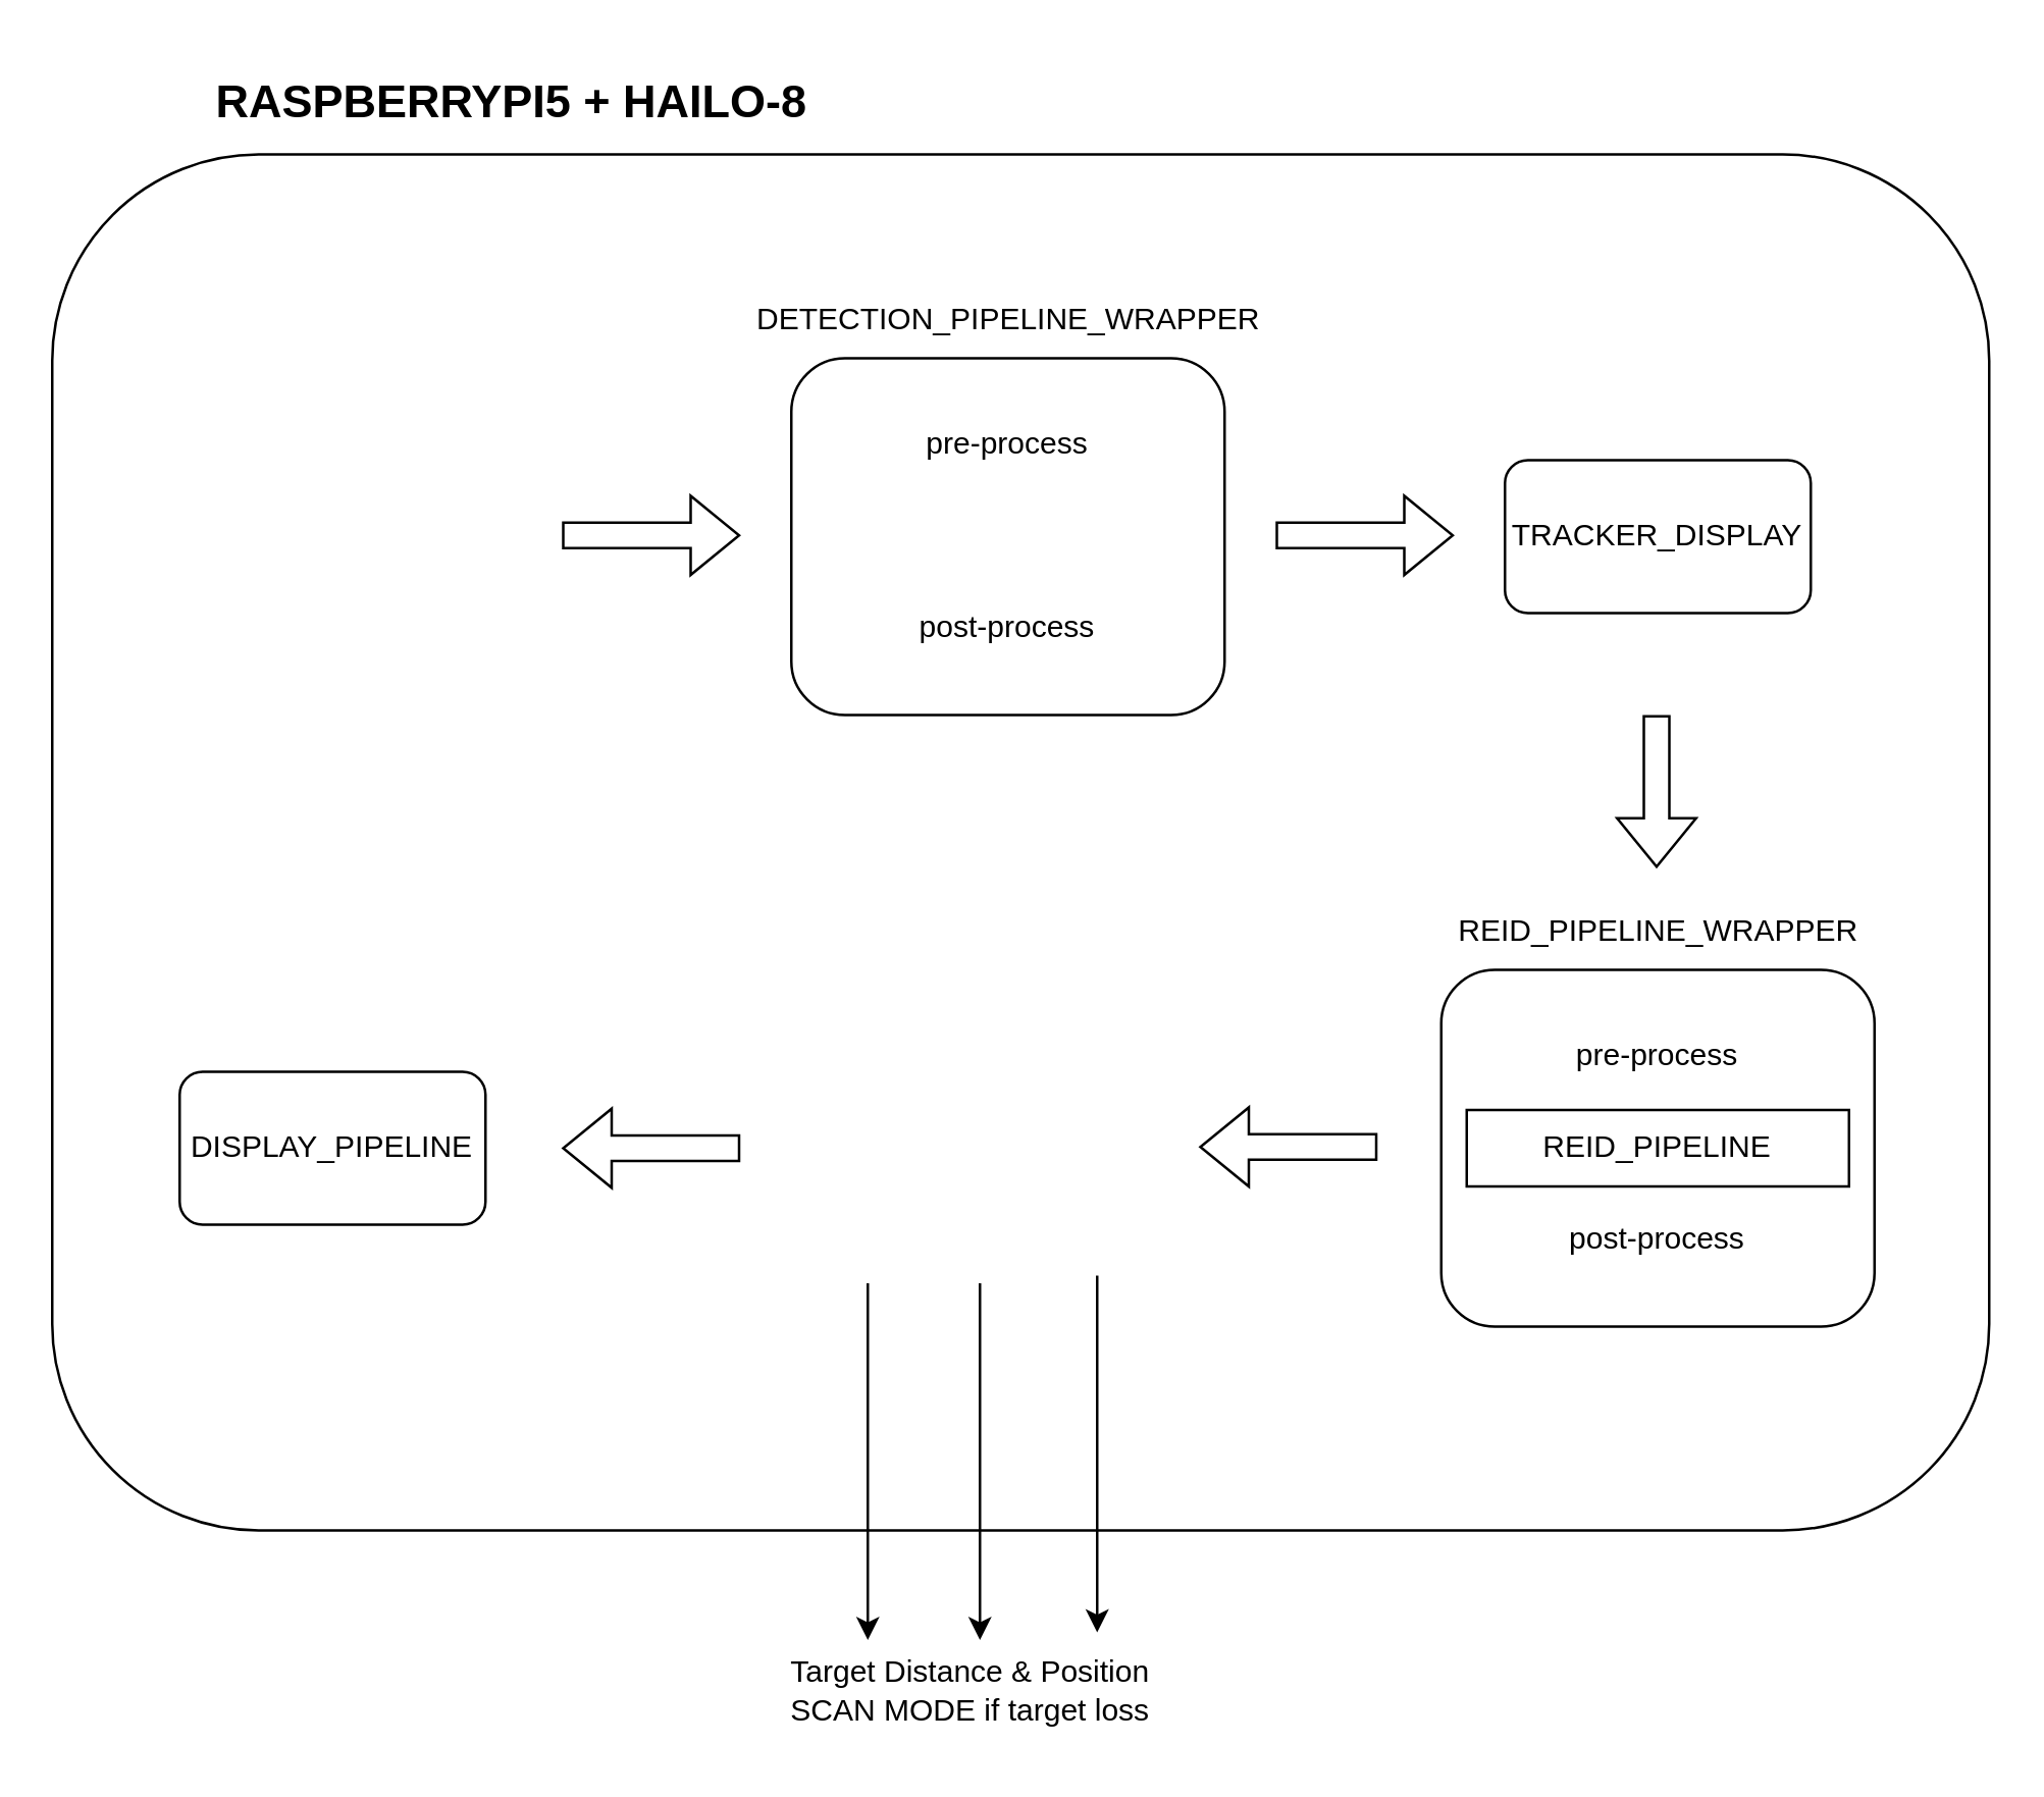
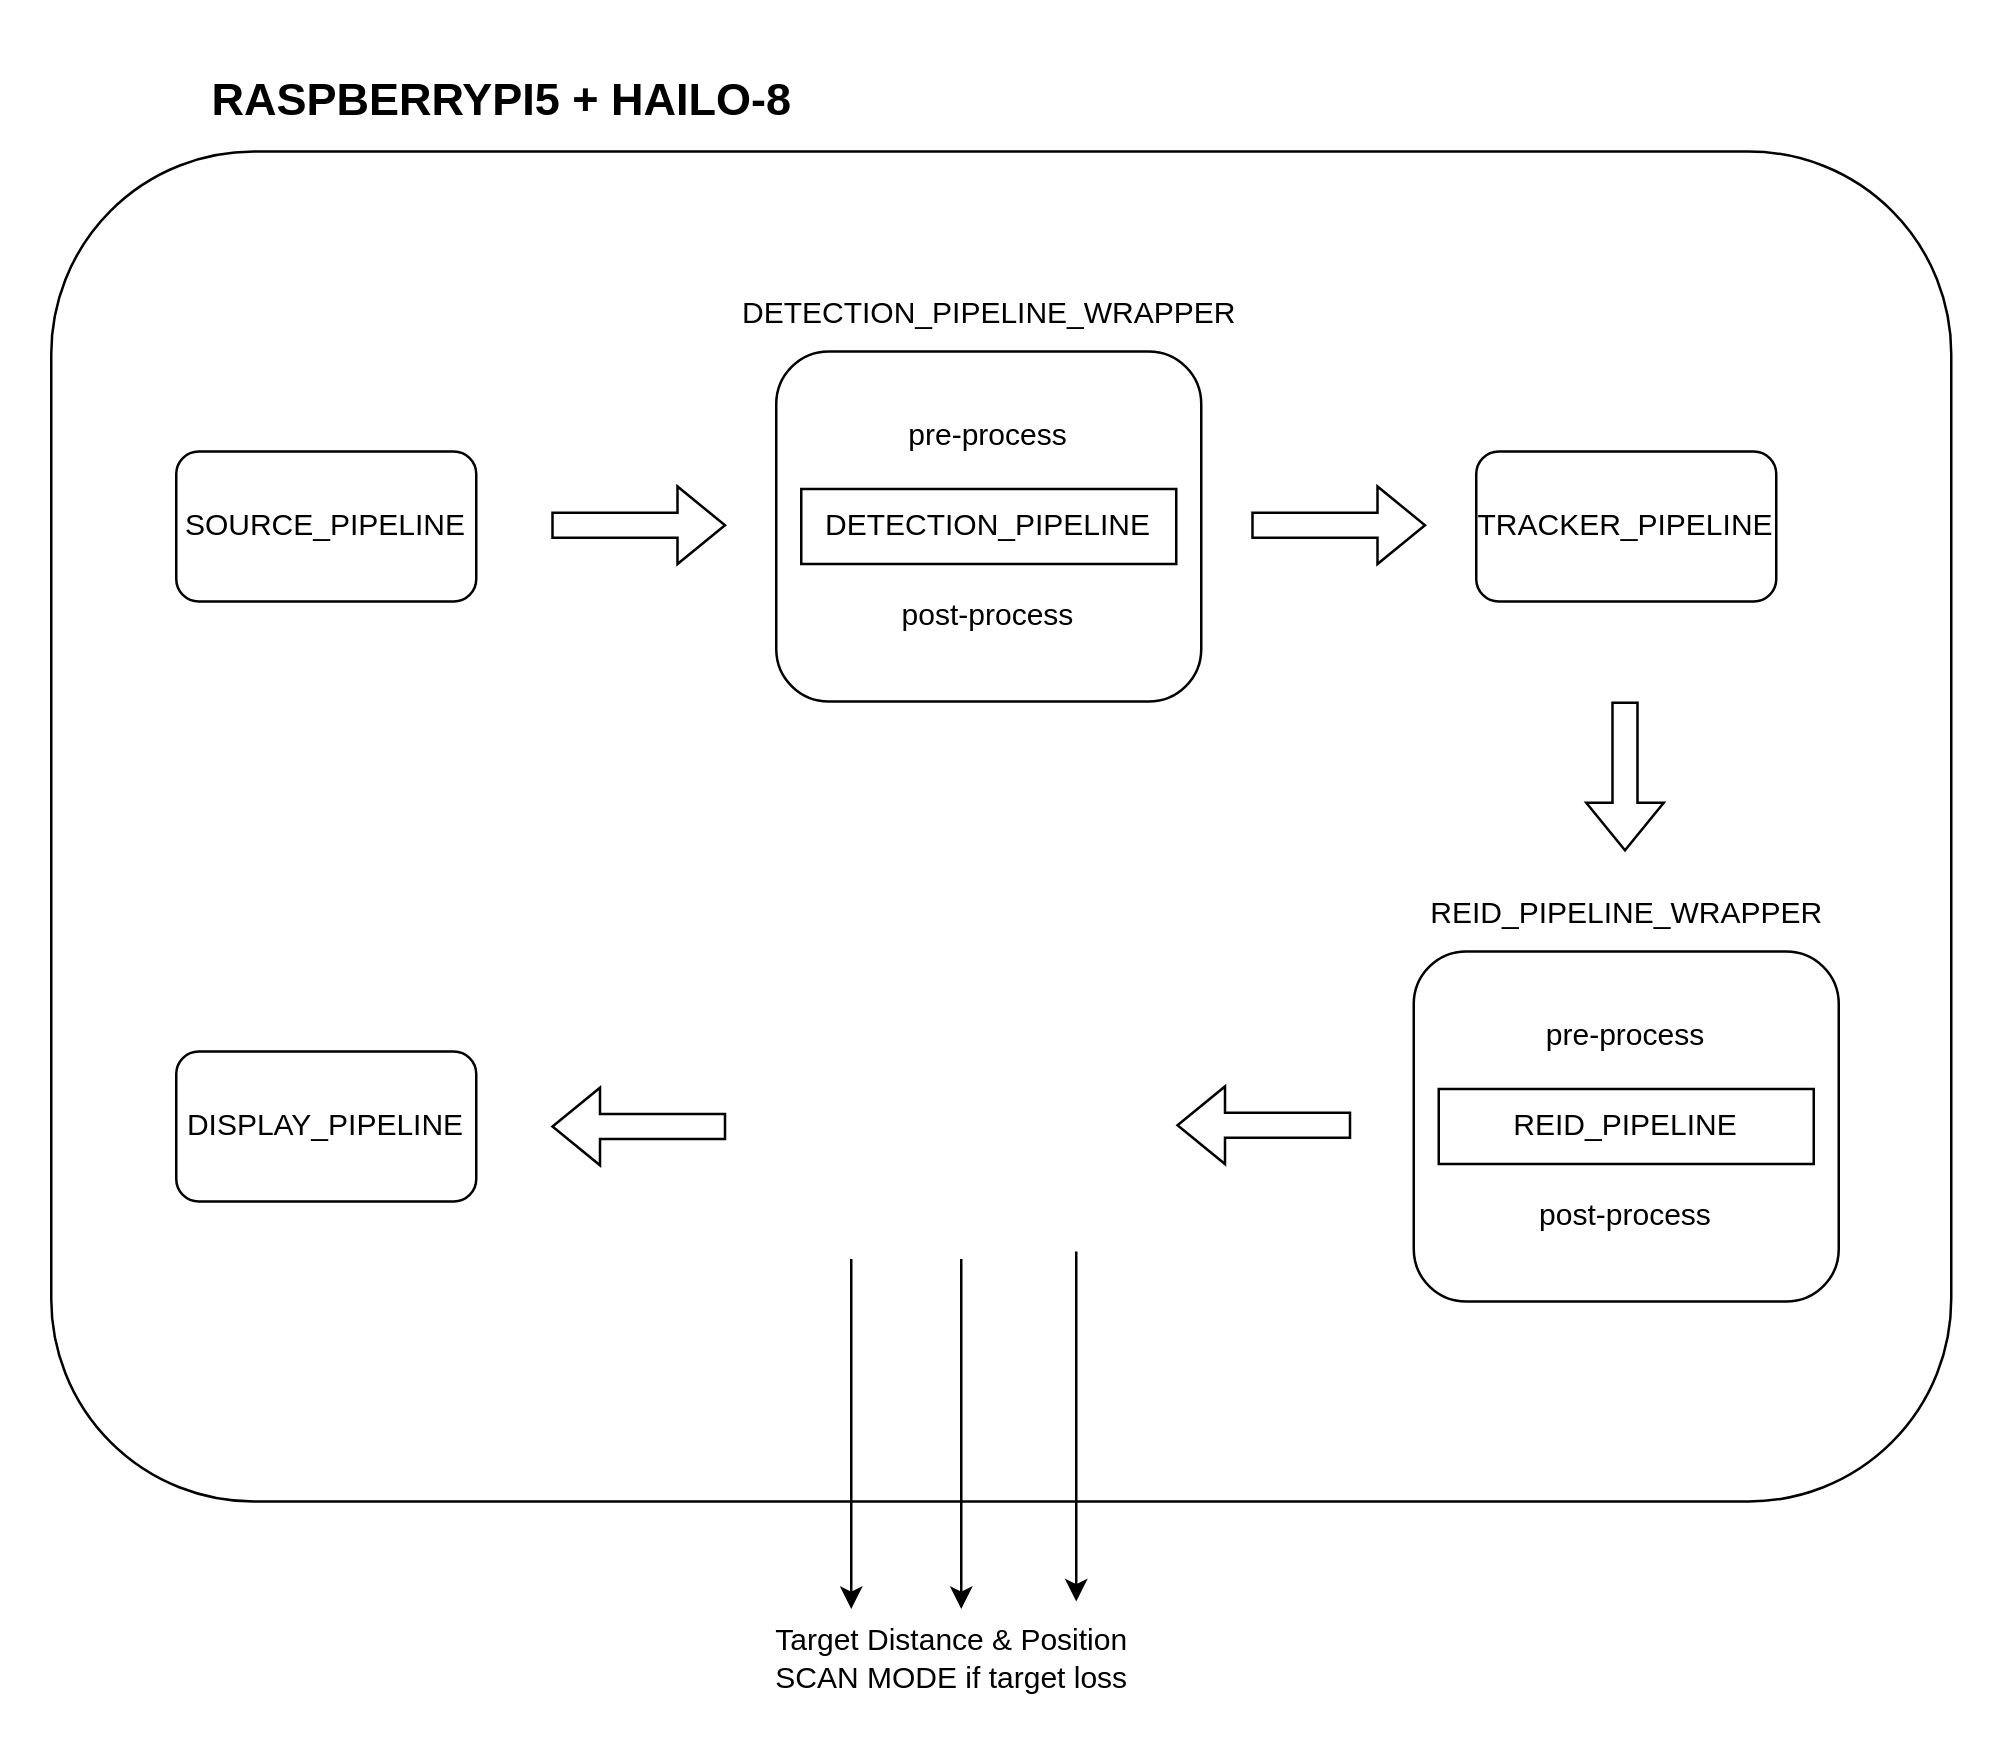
+ <mxCell id="3" value="SOURCE_PIPELINE" style="rounded=1;whiteSpace=wrap;html=1;" vertex="1" parent="1"><mxGeometry x="70" y="180" width="120" height="60" as="geometry" /></mxCell>
+ <mxCell id="9" value="DETECTION_PIPELINE" style="rounded=0;whiteSpace=wrap;html=1;" vertex="1" parent="1"><mxGeometry x="320" y="195" width="150" height="30" as="geometry" /></mxCell>
- <mxCell id="7" value="TRACKER_DISPLAY" style="rounded=1;whiteSpace=wrap;html=1;" vertex="1" parent="1"><mxGeometry x="590" y="180" width="120" height="60" as="geometry" /></mxCell>
+ <mxCell id="7" value="TRACKER_PIPELINE" style="rounded=1;whiteSpace=wrap;html=1;" vertex="1" parent="1"><mxGeometry x="590" y="180" width="120" height="60" as="geometry" /></mxCell>
